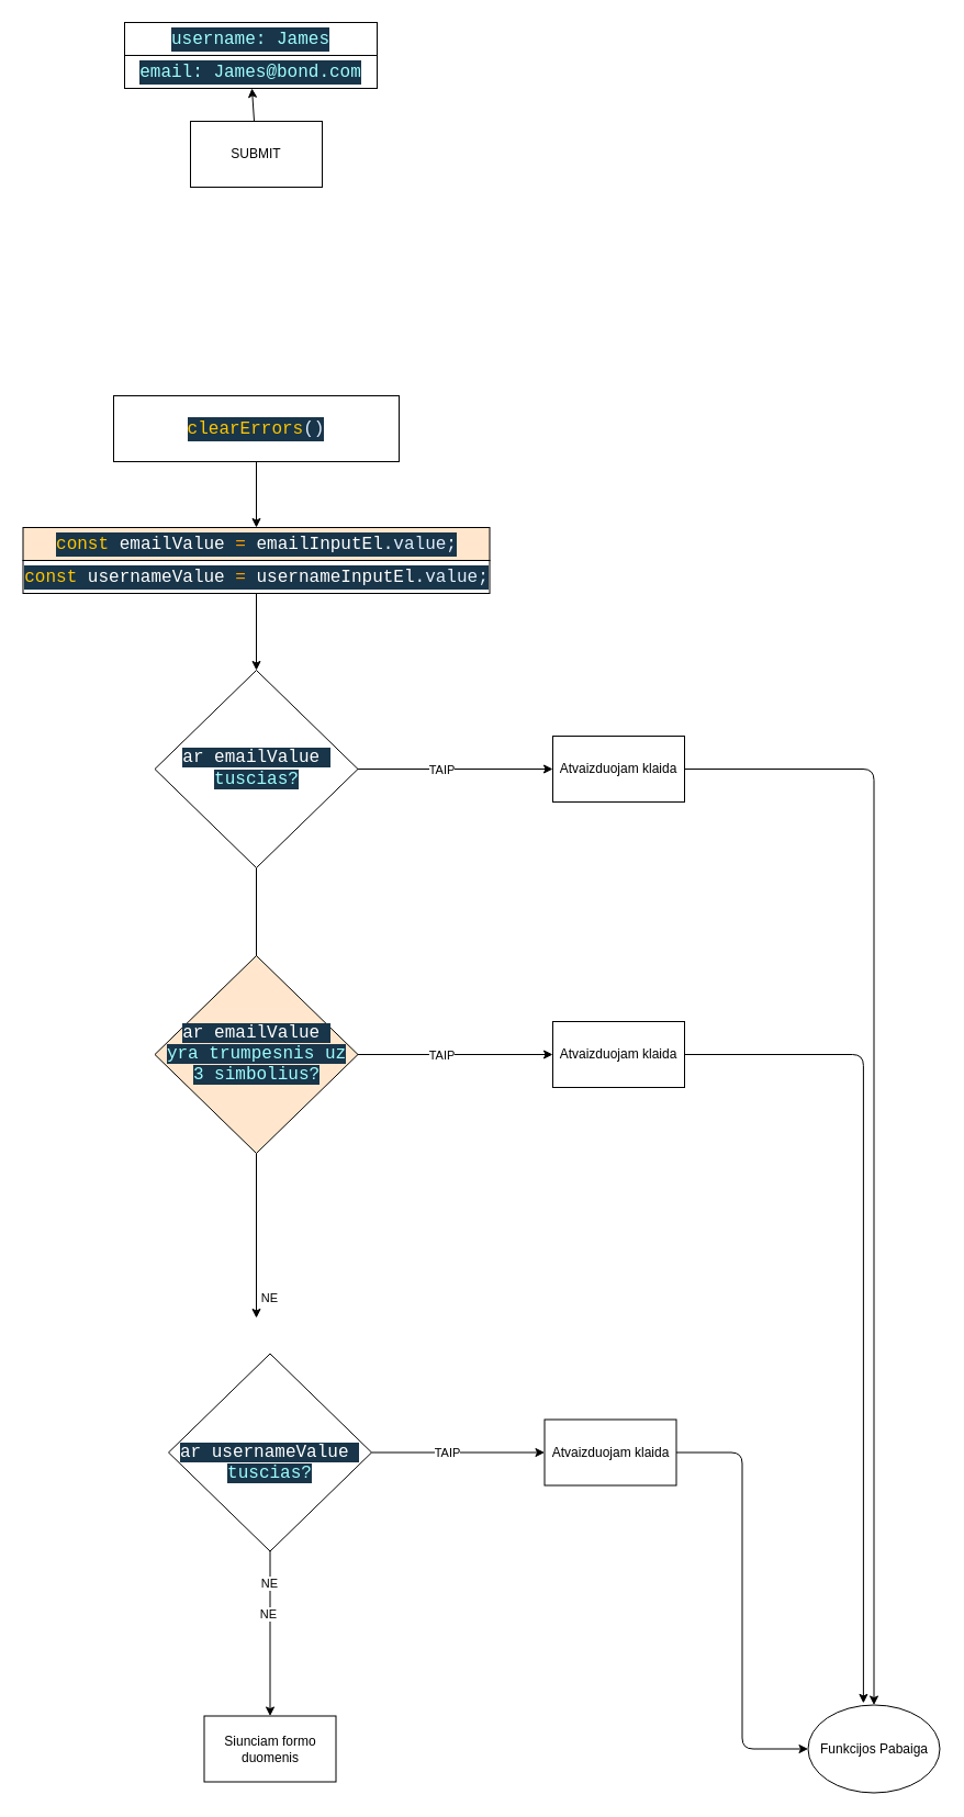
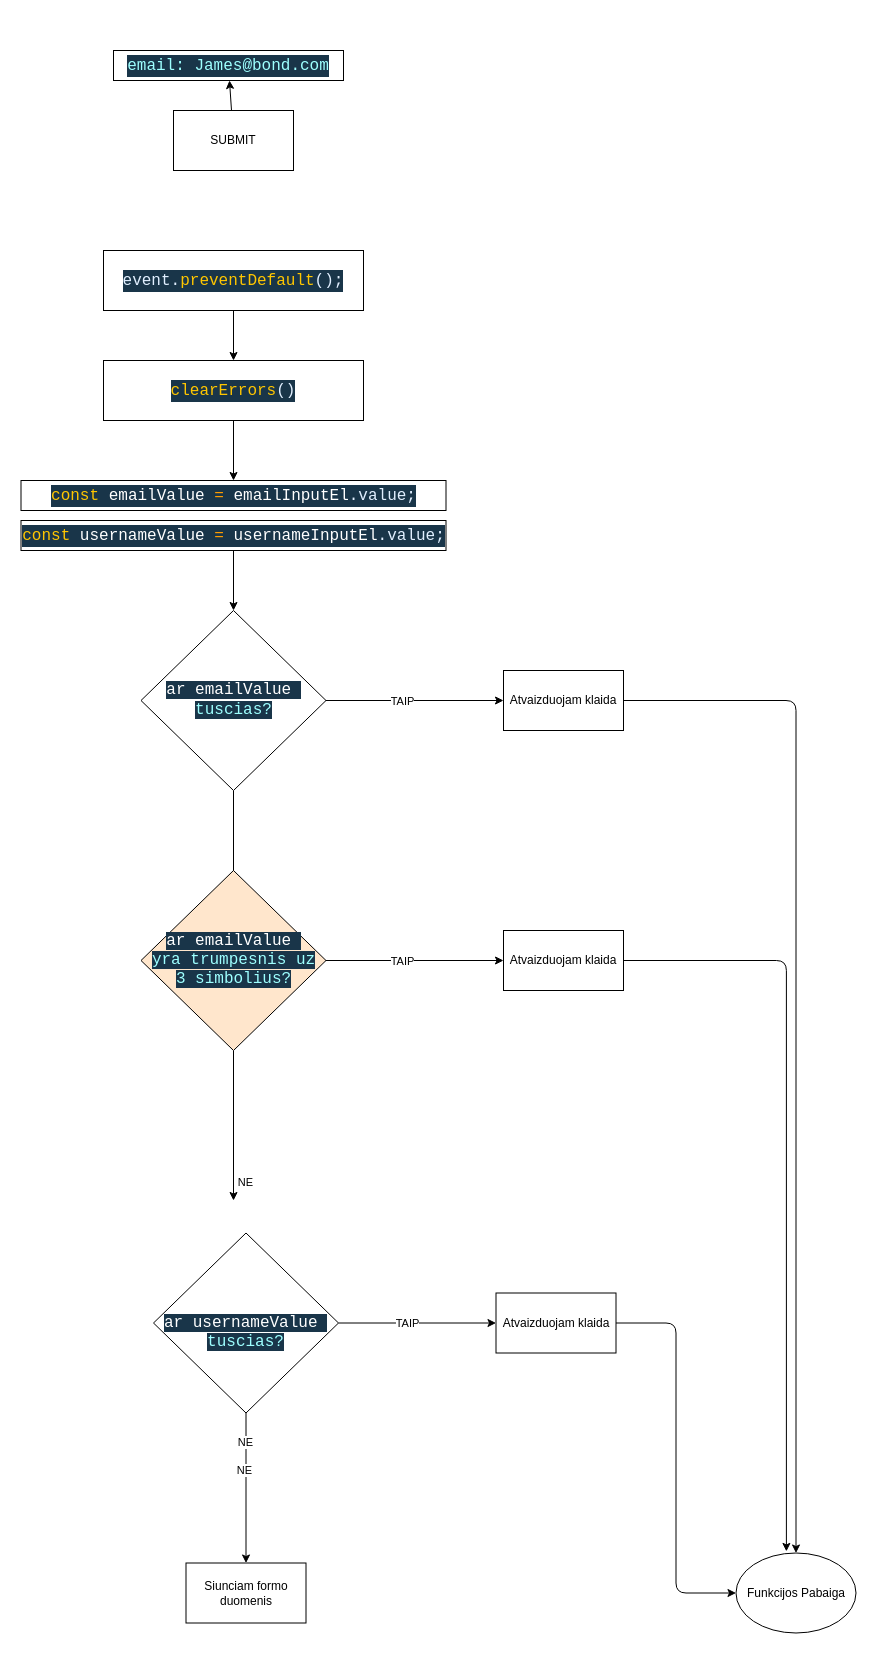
- <mxCell id="6" value="&lt;div style=&quot;background-color: rgb(25 , 53 , 73) ; font-family: &amp;#34;cascadia code&amp;#34; , &amp;#34;menlo&amp;#34; , &amp;#34;monaco&amp;#34; , &amp;#34;courier new&amp;#34; , monospace , &amp;#34;consolas&amp;#34; , &amp;#34;courier new&amp;#34; , monospace ; font-size: 16px ; line-height: 22px&quot;&gt;&lt;font color=&quot;#9effff&quot;&gt;username: James&lt;/font&gt;&lt;/div&gt;" style="rounded=0;whiteSpace=wrap;html=1;" vertex="1" parent="1"><mxGeometry x="113" y="20" width="230" height="30" as="geometry" /></mxCell>
+ <mxCell id="5" value="&lt;div style=&quot;color: rgb(255 , 255 , 255) ; background-color: rgb(25 , 53 , 73) ; font-family: &amp;#34;cascadia code&amp;#34; , &amp;#34;menlo&amp;#34; , &amp;#34;monaco&amp;#34; , &amp;#34;courier new&amp;#34; , monospace , &amp;#34;consolas&amp;#34; , &amp;#34;courier new&amp;#34; , monospace ; font-size: 16px ; line-height: 22px&quot;&gt;&lt;span style=&quot;color: #e1efff&quot;&gt;event&lt;/span&gt;&lt;span style=&quot;color: #e1efff&quot;&gt;.&lt;/span&gt;&lt;span style=&quot;color: #ffc600&quot;&gt;preventDefault&lt;/span&gt;&lt;span style=&quot;color: #e1efff&quot;&gt;();&lt;/span&gt;&lt;/div&gt;" style="rounded=0;whiteSpace=wrap;html=1;" vertex="1" parent="1"><mxGeometry x="103" y="250" width="260" height="60" as="geometry" /></mxCell>
+ <mxCell id="4" style="edgeStyle=none;html=1;entryX=0.5;entryY=0;entryDx=0;entryDy=0;" edge="1" parent="1" source="5" target="9"><mxGeometry relative="1" as="geometry" /></mxCell>
- <mxCell id="10" value="&lt;div style=&quot;color: rgb(255 , 255 , 255) ; background-color: rgb(25 , 53 , 73) ; font-family: &amp;#34;cascadia code&amp;#34; , &amp;#34;menlo&amp;#34; , &amp;#34;monaco&amp;#34; , &amp;#34;courier new&amp;#34; , monospace , &amp;#34;consolas&amp;#34; , &amp;#34;courier new&amp;#34; , monospace ; font-size: 16px ; line-height: 22px&quot;&gt;&lt;div style=&quot;font-family: &amp;#34;cascadia code&amp;#34; , &amp;#34;menlo&amp;#34; , &amp;#34;monaco&amp;#34; , &amp;#34;courier new&amp;#34; , monospace , &amp;#34;consolas&amp;#34; , &amp;#34;courier new&amp;#34; , monospace ; line-height: 22px&quot;&gt;&lt;div style=&quot;font-family: &amp;#34;cascadia code&amp;#34; , &amp;#34;menlo&amp;#34; , &amp;#34;monaco&amp;#34; , &amp;#34;courier new&amp;#34; , monospace , &amp;#34;consolas&amp;#34; , &amp;#34;courier new&amp;#34; , monospace ; line-height: 22px&quot;&gt;&lt;span style=&quot;color: #ffc600&quot;&gt;const&lt;/span&gt;&lt;span style=&quot;color: #9effff&quot;&gt; &lt;/span&gt;emailValue&lt;span style=&quot;color: #9effff&quot;&gt; &lt;/span&gt;&lt;span style=&quot;color: #ff9d00&quot;&gt;=&lt;/span&gt;&lt;span style=&quot;color: #9effff&quot;&gt; &lt;/span&gt;emailInputEl&lt;span style=&quot;color: #e1efff&quot;&gt;.value;&lt;/span&gt;&lt;/div&gt;&lt;/div&gt;&lt;/div&gt;" style="rounded=0;whiteSpace=wrap;html=1;fillColor=#ffe6cc;" vertex="1" parent="1"><mxGeometry x="20.5" y="480" width="425" height="30" as="geometry" /></mxCell>
+ <mxCell id="10" value="&lt;div style=&quot;color: rgb(255 , 255 , 255) ; background-color: rgb(25 , 53 , 73) ; font-family: &amp;#34;cascadia code&amp;#34; , &amp;#34;menlo&amp;#34; , &amp;#34;monaco&amp;#34; , &amp;#34;courier new&amp;#34; , monospace , &amp;#34;consolas&amp;#34; , &amp;#34;courier new&amp;#34; , monospace ; font-size: 16px ; line-height: 22px&quot;&gt;&lt;div style=&quot;font-family: &amp;#34;cascadia code&amp;#34; , &amp;#34;menlo&amp;#34; , &amp;#34;monaco&amp;#34; , &amp;#34;courier new&amp;#34; , monospace , &amp;#34;consolas&amp;#34; , &amp;#34;courier new&amp;#34; , monospace ; line-height: 22px&quot;&gt;&lt;div style=&quot;font-family: &amp;#34;cascadia code&amp;#34; , &amp;#34;menlo&amp;#34; , &amp;#34;monaco&amp;#34; , &amp;#34;courier new&amp;#34; , monospace , &amp;#34;consolas&amp;#34; , &amp;#34;courier new&amp;#34; , monospace ; line-height: 22px&quot;&gt;&lt;span style=&quot;color: #ffc600&quot;&gt;const&lt;/span&gt;&lt;span style=&quot;color: #9effff&quot;&gt; &lt;/span&gt;emailValue&lt;span style=&quot;color: #9effff&quot;&gt; &lt;/span&gt;&lt;span style=&quot;color: #ff9d00&quot;&gt;=&lt;/span&gt;&lt;span style=&quot;color: #9effff&quot;&gt; &lt;/span&gt;emailInputEl&lt;span style=&quot;color: #e1efff&quot;&gt;.value;&lt;/span&gt;&lt;/div&gt;&lt;/div&gt;&lt;/div&gt;" style="rounded=0;whiteSpace=wrap;html=1;" vertex="1" parent="1"><mxGeometry x="20.5" y="480" width="425" height="30" as="geometry" /></mxCell>
- <mxCell id="12" value="&lt;div style=&quot;color: rgb(255 , 255 , 255) ; background-color: rgb(25 , 53 , 73) ; font-family: &amp;#34;cascadia code&amp;#34; , &amp;#34;menlo&amp;#34; , &amp;#34;monaco&amp;#34; , &amp;#34;courier new&amp;#34; , monospace , &amp;#34;consolas&amp;#34; , &amp;#34;courier new&amp;#34; , monospace ; font-size: 16px ; line-height: 22px&quot;&gt;&lt;div style=&quot;font-family: &amp;#34;cascadia code&amp;#34; , &amp;#34;menlo&amp;#34; , &amp;#34;monaco&amp;#34; , &amp;#34;courier new&amp;#34; , monospace , &amp;#34;consolas&amp;#34; , &amp;#34;courier new&amp;#34; , monospace ; line-height: 22px&quot;&gt;&lt;div style=&quot;font-family: &amp;#34;cascadia code&amp;#34; , &amp;#34;menlo&amp;#34; , &amp;#34;monaco&amp;#34; , &amp;#34;courier new&amp;#34; , monospace , &amp;#34;consolas&amp;#34; , &amp;#34;courier new&amp;#34; , monospace ; line-height: 22px&quot;&gt;&lt;div style=&quot;font-family: &amp;#34;cascadia code&amp;#34; , &amp;#34;menlo&amp;#34; , &amp;#34;monaco&amp;#34; , &amp;#34;courier new&amp;#34; , monospace , &amp;#34;consolas&amp;#34; , &amp;#34;courier new&amp;#34; , monospace ; line-height: 22px&quot;&gt;&lt;span style=&quot;color: #ffc600&quot;&gt;const&lt;/span&gt;&lt;span style=&quot;color: #9effff&quot;&gt; &lt;/span&gt;usernameValue&lt;span style=&quot;color: #9effff&quot;&gt; &lt;/span&gt;&lt;span style=&quot;color: #ff9d00&quot;&gt;=&lt;/span&gt;&lt;span style=&quot;color: #9effff&quot;&gt; &lt;/span&gt;usernameInputEl&lt;span style=&quot;color: #e1efff&quot;&gt;.value;&lt;/span&gt;&lt;/div&gt;&lt;/div&gt;&lt;/div&gt;&lt;/div&gt;" style="rounded=0;whiteSpace=wrap;html=1;" vertex="1" parent="1"><mxGeometry x="20.5" y="510" width="425" height="30" as="geometry" /></mxCell>
+ <mxCell id="12" value="&lt;div style=&quot;color: rgb(255 , 255 , 255) ; background-color: rgb(25 , 53 , 73) ; font-family: &amp;#34;cascadia code&amp;#34; , &amp;#34;menlo&amp;#34; , &amp;#34;monaco&amp;#34; , &amp;#34;courier new&amp;#34; , monospace , &amp;#34;consolas&amp;#34; , &amp;#34;courier new&amp;#34; , monospace ; font-size: 16px ; line-height: 22px&quot;&gt;&lt;div style=&quot;font-family: &amp;#34;cascadia code&amp;#34; , &amp;#34;menlo&amp;#34; , &amp;#34;monaco&amp;#34; , &amp;#34;courier new&amp;#34; , monospace , &amp;#34;consolas&amp;#34; , &amp;#34;courier new&amp;#34; , monospace ; line-height: 22px&quot;&gt;&lt;div style=&quot;font-family: &amp;#34;cascadia code&amp;#34; , &amp;#34;menlo&amp;#34; , &amp;#34;monaco&amp;#34; , &amp;#34;courier new&amp;#34; , monospace , &amp;#34;consolas&amp;#34; , &amp;#34;courier new&amp;#34; , monospace ; line-height: 22px&quot;&gt;&lt;div style=&quot;font-family: &amp;#34;cascadia code&amp;#34; , &amp;#34;menlo&amp;#34; , &amp;#34;monaco&amp;#34; , &amp;#34;courier new&amp;#34; , monospace , &amp;#34;consolas&amp;#34; , &amp;#34;courier new&amp;#34; , monospace ; line-height: 22px&quot;&gt;&lt;span style=&quot;color: #ffc600&quot;&gt;const&lt;/span&gt;&lt;span style=&quot;color: #9effff&quot;&gt; &lt;/span&gt;usernameValue&lt;span style=&quot;color: #9effff&quot;&gt; &lt;/span&gt;&lt;span style=&quot;color: #ff9d00&quot;&gt;=&lt;/span&gt;&lt;span style=&quot;color: #9effff&quot;&gt; &lt;/span&gt;usernameInputEl&lt;span style=&quot;color: #e1efff&quot;&gt;.value;&lt;/span&gt;&lt;/div&gt;&lt;/div&gt;&lt;/div&gt;&lt;/div&gt;" style="rounded=0;whiteSpace=wrap;html=1;" vertex="1" parent="1"><mxGeometry x="20.5" y="520" width="425" height="30" as="geometry" /></mxCell>
